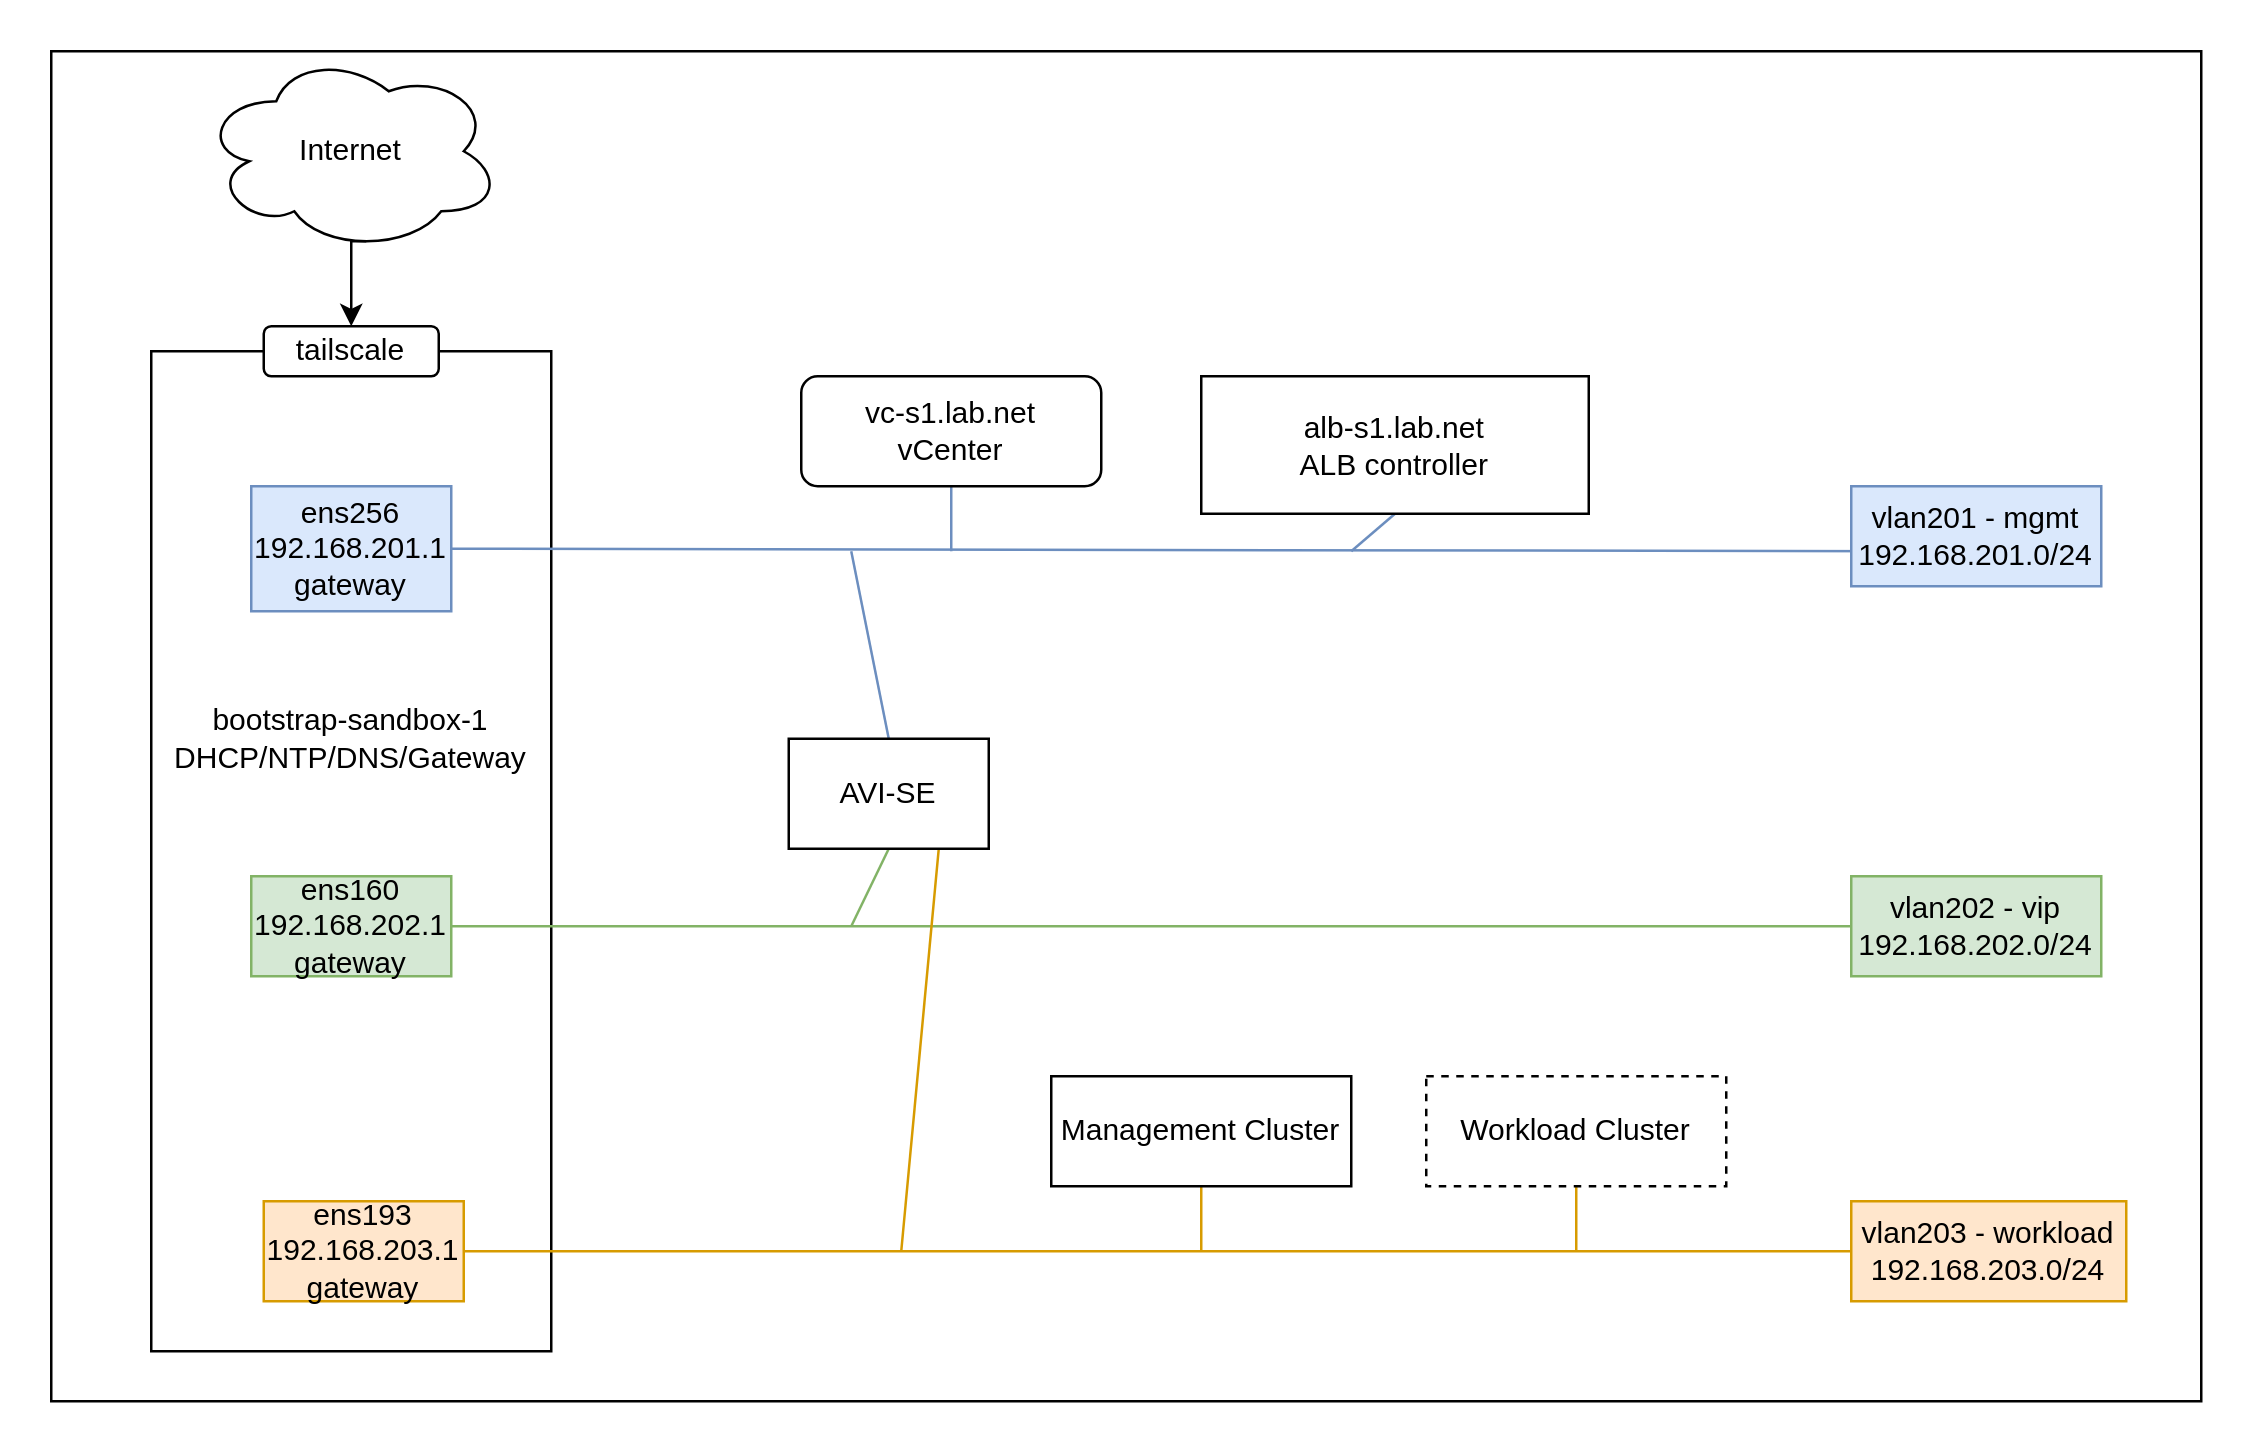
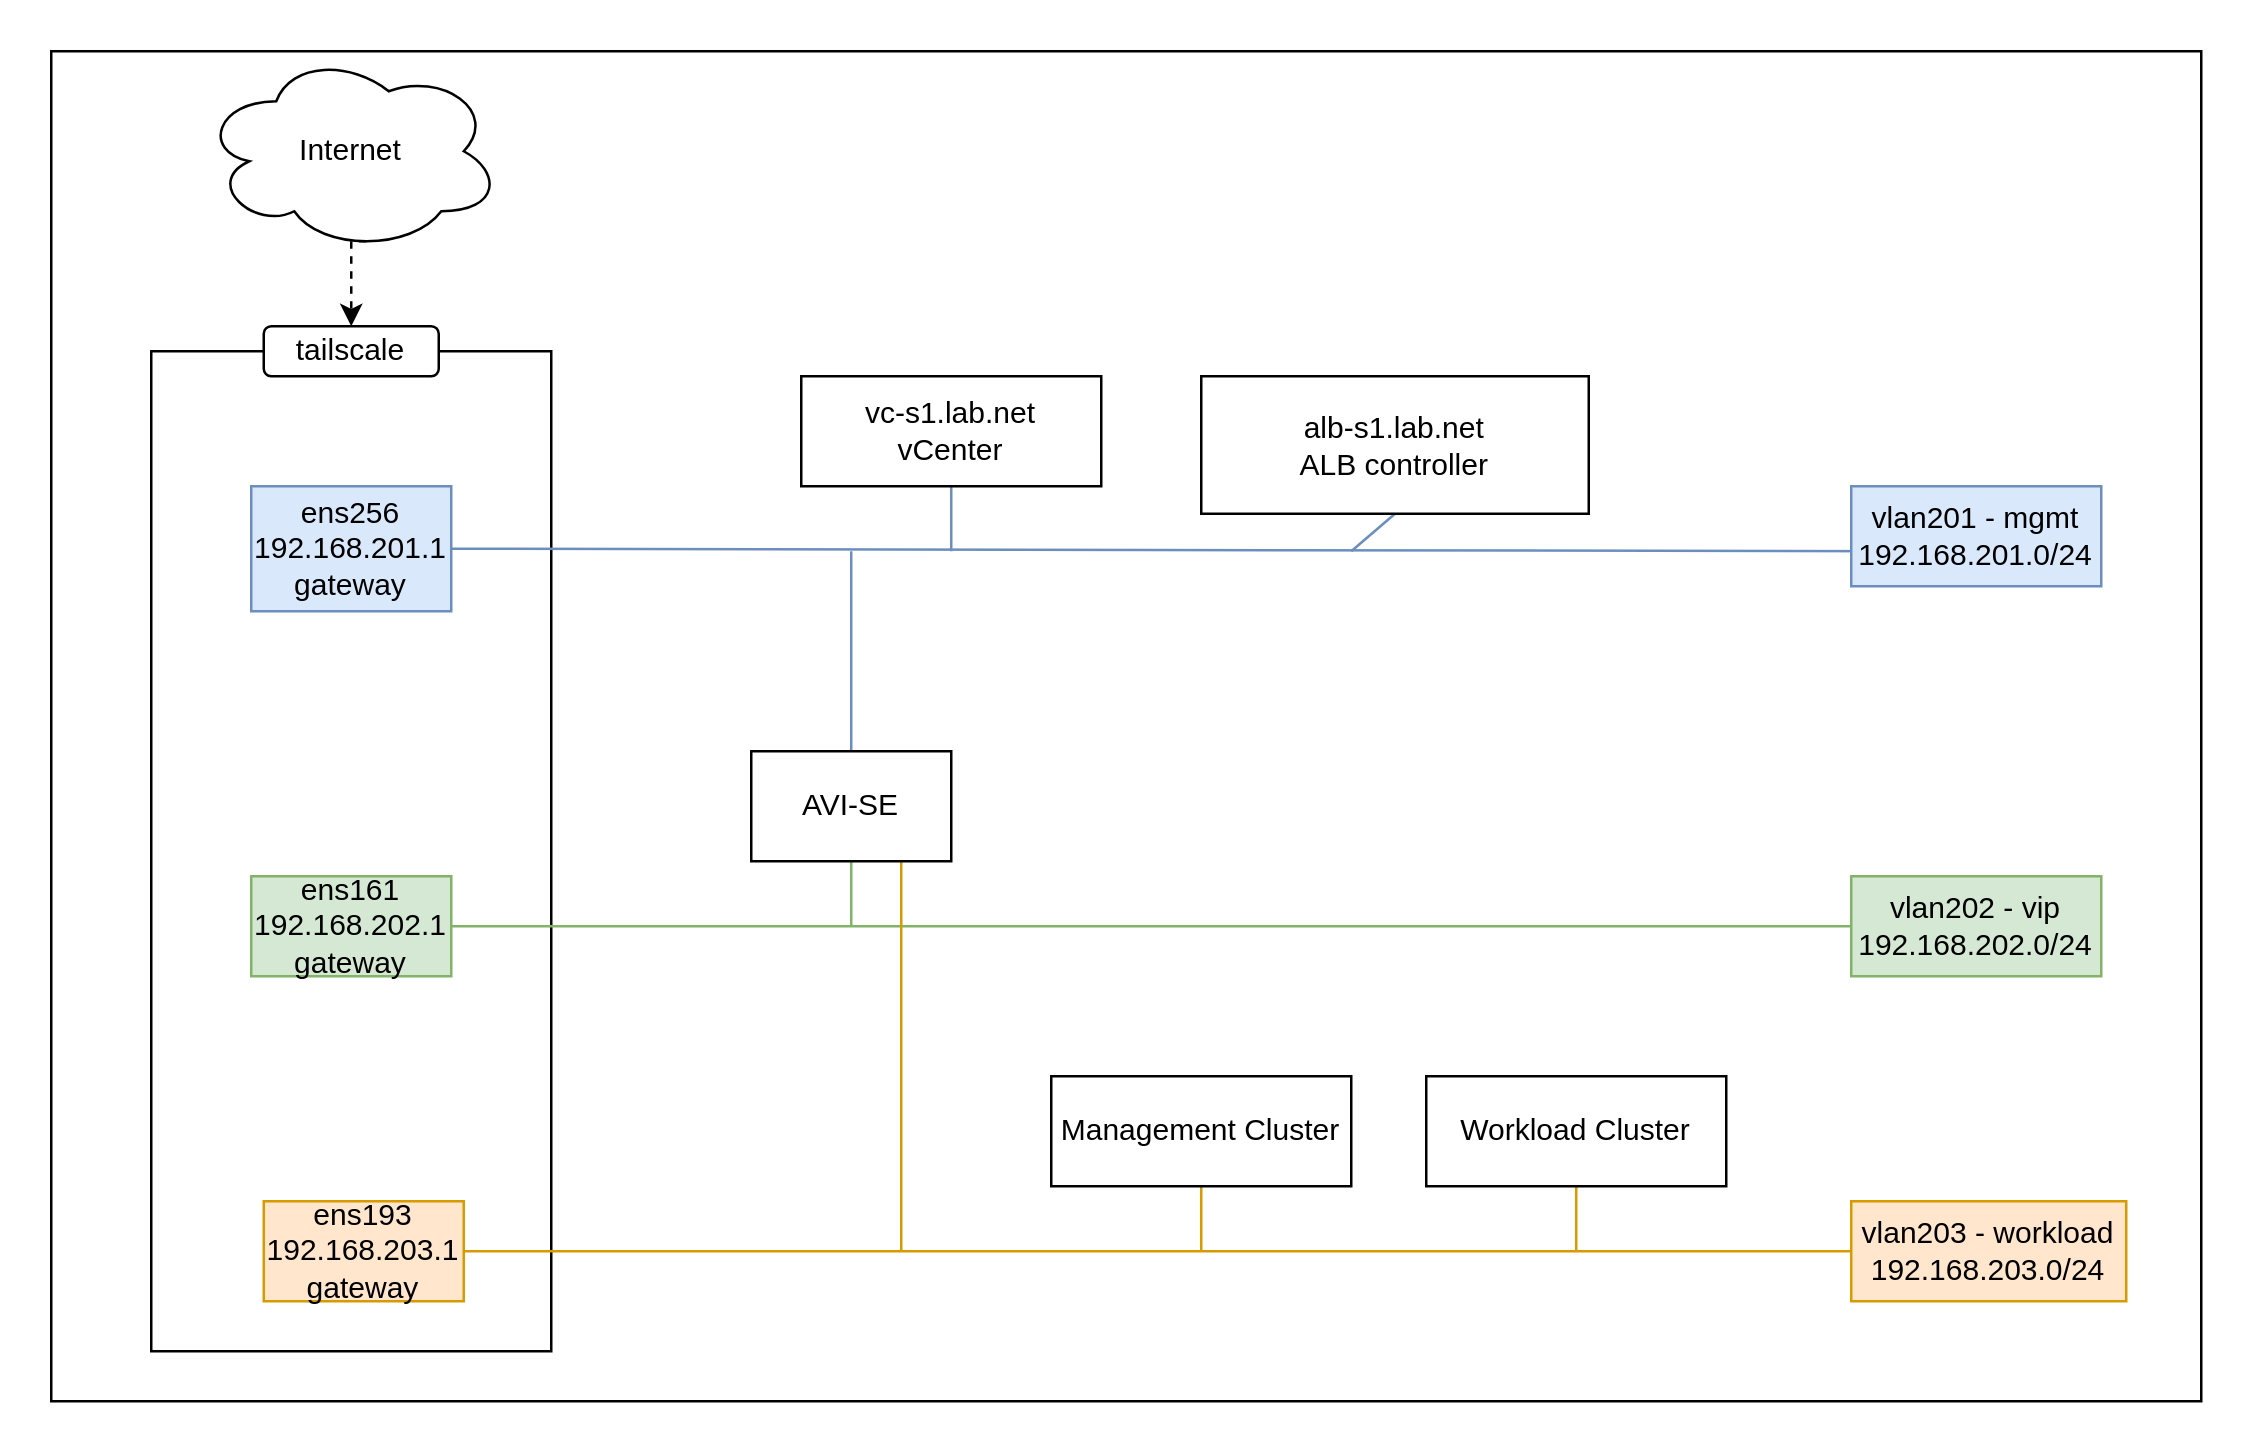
- <mxCell id="6" style="edgeStyle=orthogonalEdgeStyle;rounded=0;orthogonalLoop=1;jettySize=auto;html=1;exitX=0.55;exitY=0.95;exitDx=0;exitDy=0;exitPerimeter=0;entryX=0.5;entryY=0;entryDx=0;entryDy=0;" edge="1" parent="1" source="7" target="5"><mxGeometry relative="1" as="geometry" /></mxCell>
+ <mxCell id="6" style="edgeStyle=orthogonalEdgeStyle;rounded=0;orthogonalLoop=1;jettySize=auto;html=1;exitX=0.55;exitY=0.95;exitDx=0;exitDy=0;exitPerimeter=0;entryX=0.5;entryY=0;entryDx=0;entryDy=0;dashed=1;" edge="1" parent="1" source="7" target="5"><mxGeometry relative="1" as="geometry" /></mxCell>
- <mxCell id="13" value="vc-s1.lab.net&lt;div&gt;vCenter&lt;/div&gt;" style="whiteSpace=wrap;html=1;rounded=1;" vertex="1" parent="1"><mxGeometry x="320" y="150" width="120" height="44" as="geometry" /></mxCell>
+ <mxCell id="13" value="vc-s1.lab.net&lt;div&gt;vCenter&lt;/div&gt;" style="rounded=0;whiteSpace=wrap;html=1;" vertex="1" parent="1"><mxGeometry x="320" y="150" width="120" height="44" as="geometry" /></mxCell>
- <mxCell id="31" value="bootstrap-sandbox-1&lt;div&gt;DHCP/NTP/DNS/Gateway&lt;/div&gt;" style="text;html=1;align=center;verticalAlign=middle;whiteSpace=wrap;rounded=0;" vertex="1" parent="1"><mxGeometry x="60" y="280" width="160" height="30" as="geometry" /></mxCell>
- <mxCell id="19" value="AVI-SE" style="rounded=0;whiteSpace=wrap;html=1;" vertex="1" parent="1"><mxGeometry x="315" y="295" width="80" height="44" as="geometry" /></mxCell>
+ <mxCell id="19" value="AVI-SE" style="rounded=0;whiteSpace=wrap;html=1;" vertex="1" parent="1"><mxGeometry x="300" y="300" width="80" height="44" as="geometry" /></mxCell>
- <mxCell id="11" value="ens160&lt;div&gt;192.168.202.1 gateway&lt;/div&gt;" style="rounded=0;whiteSpace=wrap;html=1;fillColor=#d5e8d4;strokeColor=#82b366;" vertex="1" parent="1"><mxGeometry x="100" y="350" width="80" height="40" as="geometry" /></mxCell>
+ <mxCell id="11" value="ens161&lt;div&gt;192.168.202.1 gateway&lt;/div&gt;" style="rounded=0;whiteSpace=wrap;html=1;fillColor=#d5e8d4;strokeColor=#82b366;" vertex="1" parent="1"><mxGeometry x="100" y="350" width="80" height="40" as="geometry" /></mxCell>
- <mxCell id="26" value="Workload Cluster" style="rounded=0;whiteSpace=wrap;html=1;dashed=1;" vertex="1" parent="1"><mxGeometry x="570" y="430" width="120" height="44" as="geometry" /></mxCell>
+ <mxCell id="26" value="Workload Cluster" style="rounded=0;whiteSpace=wrap;html=1;" vertex="1" parent="1"><mxGeometry x="570" y="430" width="120" height="44" as="geometry" /></mxCell>
